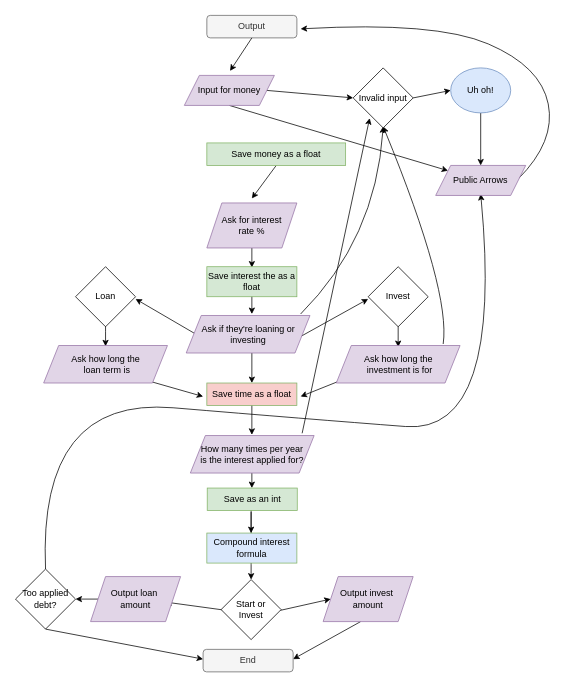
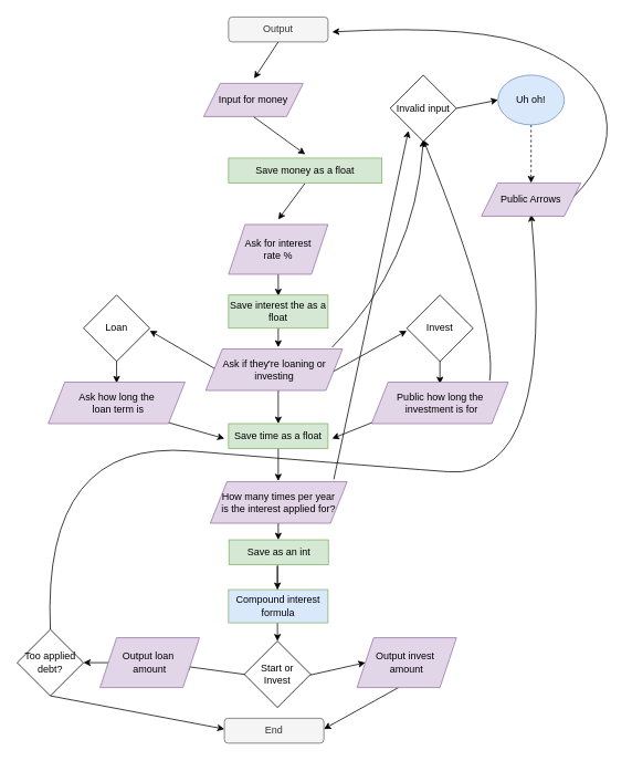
- <mxCell id="6" value="" style="endArrow=classic;html=1;rounded=0;exitX=1;exitY=0.5;exitDx=0;exitDy=0;entryX=0;entryY=0.5;entryDx=0;entryDy=0;" edge="1" parent="1" source="35" target="38"><mxGeometry width="50" height="50" relative="1" as="geometry"><mxPoint x="380" y="130" as="sourcePoint" /><mxPoint x="430" y="80" as="targetPoint" /></mxGeometry></mxCell>
- <mxCell id="8" value="" style="endArrow=classic;html=1;rounded=0;exitX=0.5;exitY=1;exitDx=0;exitDy=0;entryX=0.5;entryY=0;entryDx=0;entryDy=0;" edge="1" parent="1" source="37" target="39"><mxGeometry width="50" height="50" relative="1" as="geometry"><mxPoint x="640" y="90" as="sourcePoint" /><mxPoint x="640" y="40" as="targetPoint" /></mxGeometry></mxCell>
+ <mxCell id="8" value="" style="endArrow=classic;html=1;rounded=0;exitX=0.5;exitY=1;exitDx=0;exitDy=0;entryX=0.5;entryY=0;entryDx=0;entryDy=0;dashed=1;" edge="1" parent="1" source="37" target="39"><mxGeometry width="50" height="50" relative="1" as="geometry"><mxPoint x="640" y="90" as="sourcePoint" /><mxPoint x="640" y="40" as="targetPoint" /></mxGeometry></mxCell>
- <mxCell id="4" value="" style="endArrow=classic;html=1;rounded=0;exitX=0.5;exitY=1;exitDx=0;exitDy=0;" edge="1" parent="1" source="35" target="39"><mxGeometry width="50" height="50" relative="1" as="geometry"><mxPoint x="310" y="280" as="sourcePoint" /><mxPoint x="360" y="230" as="targetPoint" /></mxGeometry></mxCell>
+ <mxCell id="4" value="" style="endArrow=classic;html=1;rounded=0;exitX=0.5;exitY=1;exitDx=0;exitDy=0;entryX=0.5;entryY=-0.15;entryDx=0;entryDy=0;entryPerimeter=0;" edge="1" parent="1" source="35" target="36"><mxGeometry width="50" height="50" relative="1" as="geometry"><mxPoint x="310" y="280" as="sourcePoint" /><mxPoint x="360" y="230" as="targetPoint" /></mxGeometry></mxCell>
- <mxCell id="47" value="Ask how long the&lt;div&gt;&amp;nbsp;investment is for&lt;/div&gt;" style="shape=parallelogram;perimeter=parallelogramPerimeter;whiteSpace=wrap;html=1;fixedSize=1;fillColor=#e1d5e7;strokeColor=#9673a6;" vertex="1" parent="33"><mxGeometry x="447.5" y="460" width="165" height="50" as="geometry" /></mxCell>
+ <mxCell id="47" value="Public how long the&lt;div&gt;&amp;nbsp;investment is for&lt;/div&gt;" style="shape=parallelogram;perimeter=parallelogramPerimeter;whiteSpace=wrap;html=1;fixedSize=1;fillColor=#e1d5e7;strokeColor=#9673a6;" vertex="1" parent="33"><mxGeometry x="447.5" y="460" width="165" height="50" as="geometry" /></mxCell>
- <mxCell id="48" value="Save time as a float" style="rounded=0;whiteSpace=wrap;html=1;fillColor=#f8cecc;strokeColor=#82b366;" vertex="1" parent="33"><mxGeometry x="275" y="510" width="120" height="30" as="geometry" /></mxCell>
+ <mxCell id="48" value="Save time as a float" style="rounded=0;whiteSpace=wrap;html=1;fillColor=#d5e8d4;strokeColor=#82b366;" vertex="1" parent="33"><mxGeometry x="275" y="510" width="120" height="30" as="geometry" /></mxCell>
